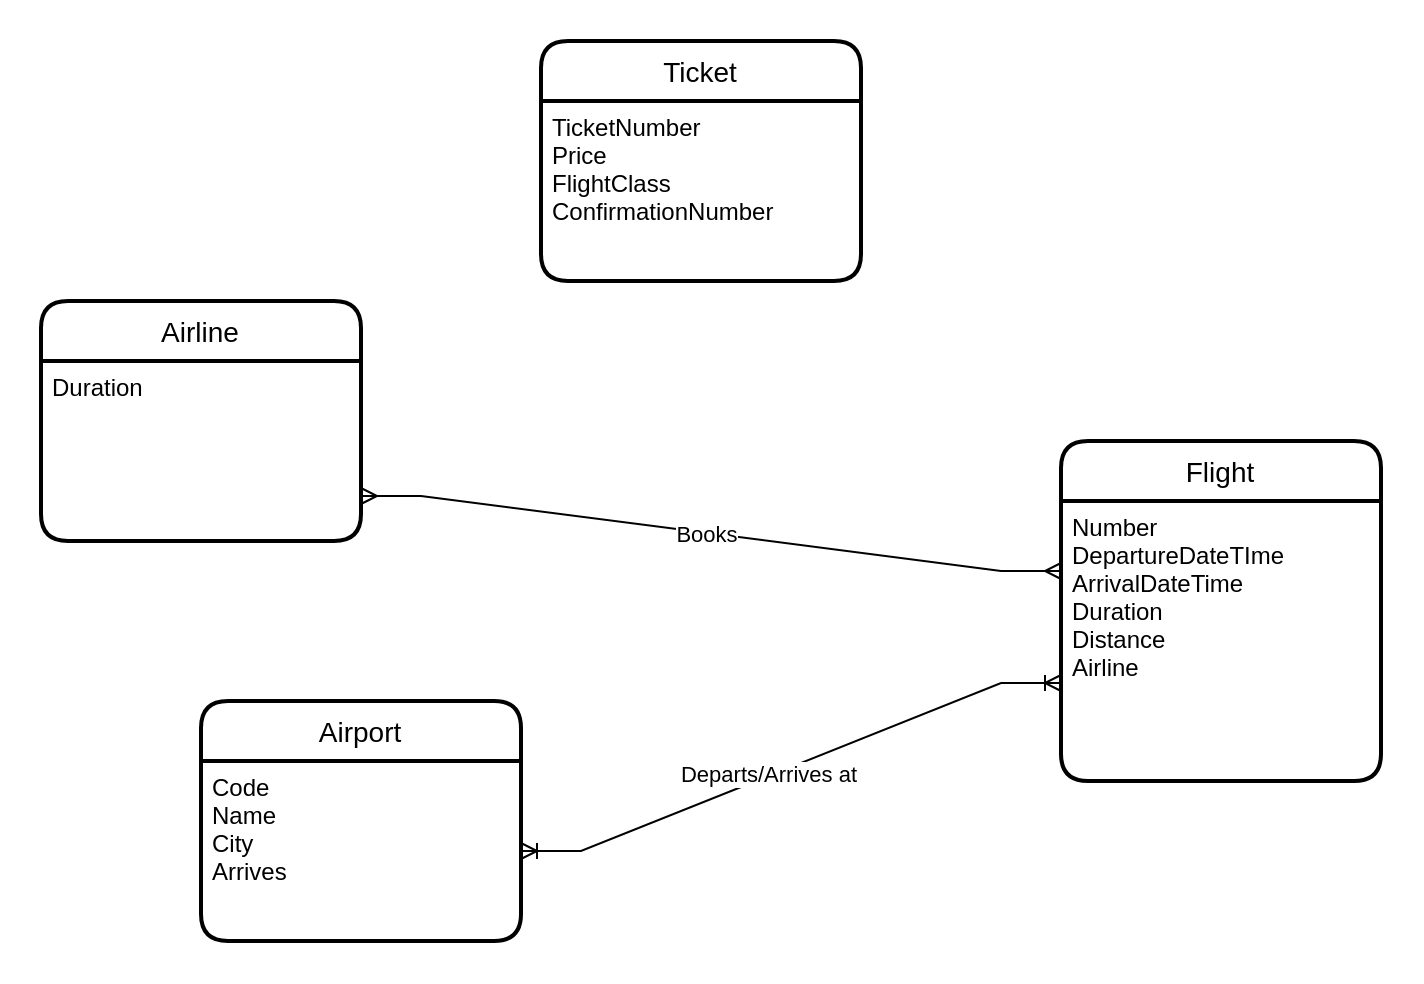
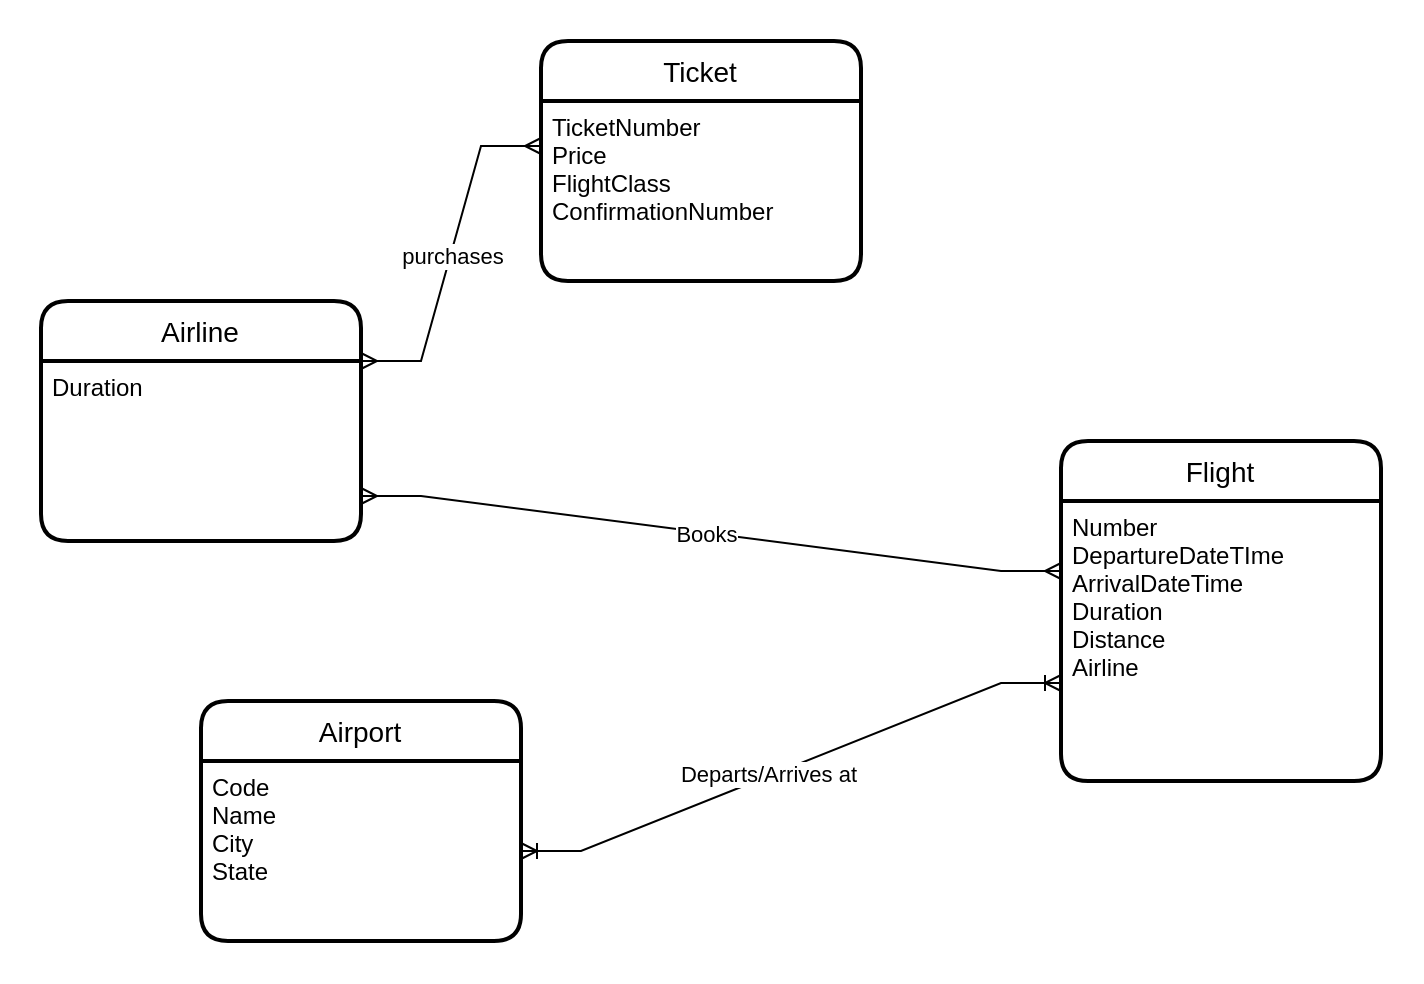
+ <mxCell id="14" value="" style="edgeStyle=entityRelationEdgeStyle;fontSize=12;html=1;endArrow=ERmany;startArrow=ERmany;rounded=0;entryX=0;entryY=0.25;entryDx=0;entryDy=0;exitX=1;exitY=0;exitDx=0;exitDy=0;" edge="1" parent="1" source="3" target="13"><mxGeometry width="100" height="100" relative="1" as="geometry"><mxPoint x="70" y="140" as="sourcePoint" /><mxPoint x="170" y="40" as="targetPoint" /></mxGeometry></mxCell>
+ <mxCell id="15" value="purchases" style="edgeLabel;html=1;align=center;verticalAlign=middle;resizable=0;points=[];" vertex="1" connectable="0" parent="14"><mxGeometry x="-0.005" y="-1" relative="1" as="geometry"><mxPoint as="offset" /></mxGeometry></mxCell>
- <mxCell id="9" value="Code&#10;Name&#10;City&#10;Arrives" style="align=left;strokeColor=none;fillColor=none;spacingLeft=4;fontSize=12;verticalAlign=top;resizable=0;rotatable=0;part=1;" vertex="1" parent="8"><mxGeometry y="30" width="160" height="90" as="geometry" /></mxCell>
+ <mxCell id="9" value="Code&#10;Name&#10;City&#10;State" style="align=left;strokeColor=none;fillColor=none;spacingLeft=4;fontSize=12;verticalAlign=top;resizable=0;rotatable=0;part=1;" vertex="1" parent="8"><mxGeometry y="30" width="160" height="90" as="geometry" /></mxCell>
